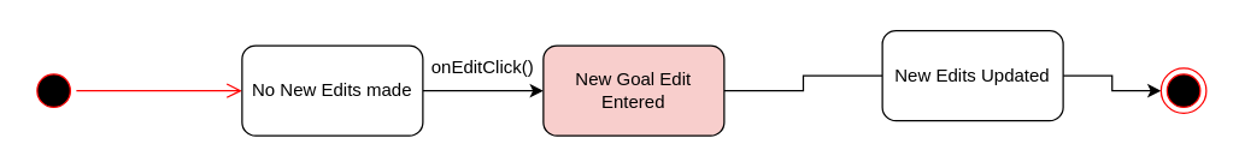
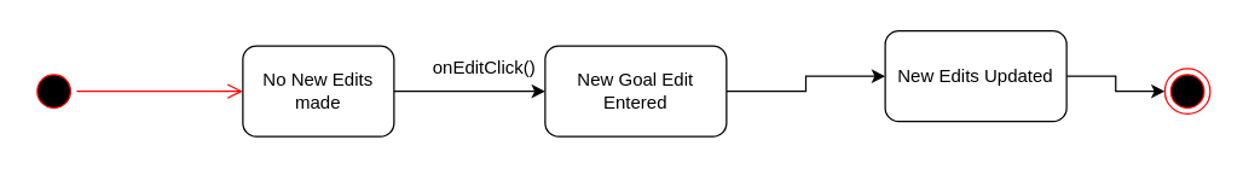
- <mxCell id="7" style="edgeStyle=orthogonalEdgeStyle;rounded=0;orthogonalLoop=1;jettySize=auto;html=1;entryX=0;entryY=0.5;entryDx=0;entryDy=0;endArrow=none;" edge="1" parent="1" source="8" target="10"><mxGeometry relative="1" as="geometry"><mxPoint x="600" y="65" as="targetPoint" /></mxGeometry></mxCell>
+ <mxCell id="7" style="edgeStyle=orthogonalEdgeStyle;rounded=0;orthogonalLoop=1;jettySize=auto;html=1;entryX=0;entryY=0.5;entryDx=0;entryDy=0;" edge="1" parent="1" source="8" target="10"><mxGeometry relative="1" as="geometry"><mxPoint x="600" y="65" as="targetPoint" /></mxGeometry></mxCell>
- <mxCell id="5" value="No New Edits made" style="rounded=1;whiteSpace=wrap;html=1;" vertex="1" parent="1"><mxGeometry x="160" y="30" width="120" height="60" as="geometry" /></mxCell>
+ <mxCell id="5" value="No New Edits made" style="rounded=1;whiteSpace=wrap;html=1;" vertex="1" parent="1"><mxGeometry x="160" y="30" width="100" height="60" as="geometry" /></mxCell>
- <mxCell id="8" value="New Goal Edit Entered" style="rounded=1;whiteSpace=wrap;html=1;fillColor=#f8cecc;" vertex="1" parent="1"><mxGeometry x="360" y="30" width="120" height="60" as="geometry" /></mxCell>
+ <mxCell id="8" value="New Goal Edit Entered" style="rounded=1;whiteSpace=wrap;html=1;" vertex="1" parent="1"><mxGeometry x="360" y="30" width="120" height="60" as="geometry" /></mxCell>
